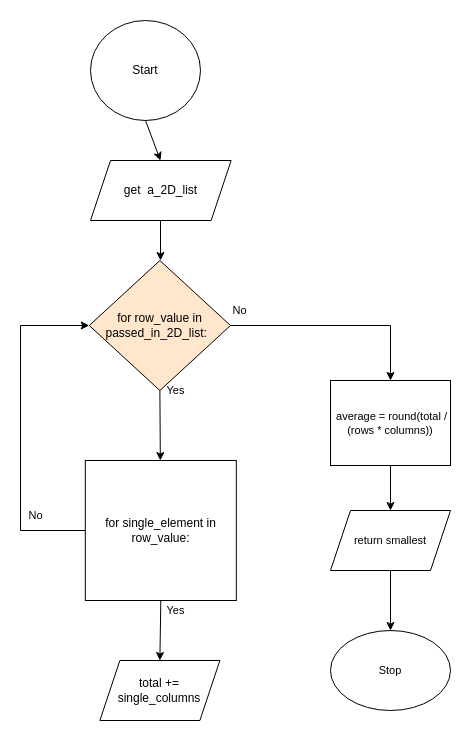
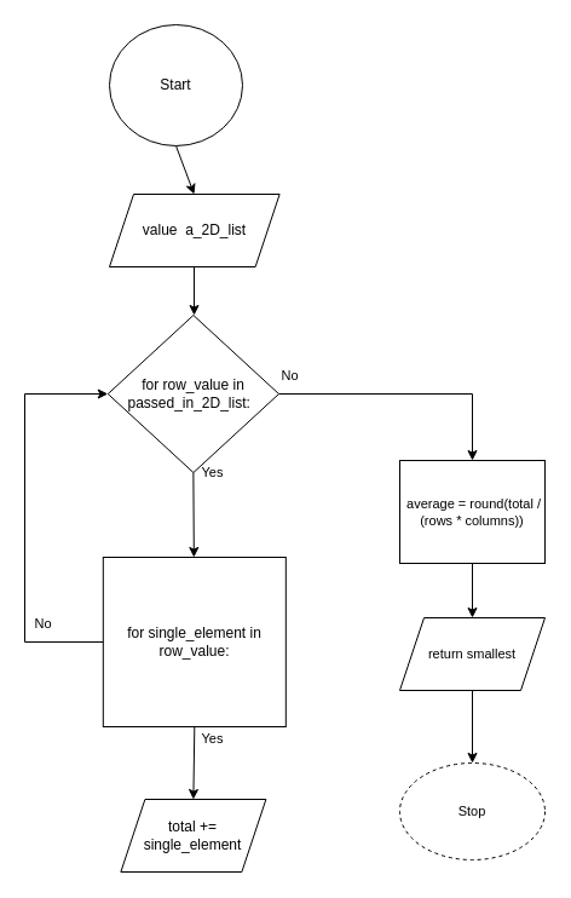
- <mxCell id="17" value="get&amp;nbsp; a_2D_list" style="shape=parallelogram;perimeter=parallelogramPerimeter;whiteSpace=wrap;html=1;fixedSize=1;" vertex="1" parent="1"><mxGeometry x="90" y="160" width="140.63" height="60" as="geometry" /></mxCell>
+ <mxCell id="17" value="value&amp;nbsp; a_2D_list" style="shape=parallelogram;perimeter=parallelogramPerimeter;whiteSpace=wrap;html=1;fixedSize=1;" vertex="1" parent="1"><mxGeometry x="90" y="160" width="140.63" height="60" as="geometry" /></mxCell>
- <mxCell id="7" value="&lt;span style=&quot;font-weight: 400&quot;&gt;for row_value in passed_in_2D_list:&amp;nbsp;&amp;nbsp;&lt;/span&gt;" style="rhombus;whiteSpace=wrap;html=1;fontStyle=1;fillColor=#ffe6cc;" parent="1" vertex="1"><mxGeometry x="88.75" y="260" width="141.25" height="130" as="geometry" /></mxCell>
+ <mxCell id="7" value="&lt;span style=&quot;font-weight: 400&quot;&gt;for row_value in passed_in_2D_list:&amp;nbsp;&amp;nbsp;&lt;/span&gt;" style="rhombus;whiteSpace=wrap;html=1;fontStyle=1" parent="1" vertex="1"><mxGeometry x="88.75" y="260" width="141.25" height="130" as="geometry" /></mxCell>
- <mxCell id="15" value="Stop" style="ellipse;whiteSpace=wrap;html=1;fontFamily=Helvetica;fontSize=11;fontColor=default;" parent="1" vertex="1"><mxGeometry x="330" y="630" width="120" height="80" as="geometry" /></mxCell>
+ <mxCell id="15" value="Stop" style="ellipse;whiteSpace=wrap;html=1;fontFamily=Helvetica;fontSize=11;fontColor=default;dashed=1;" parent="1" vertex="1"><mxGeometry x="330" y="630" width="120" height="80" as="geometry" /></mxCell>
- <mxCell id="18" value="total += single_columns" style="shape=parallelogram;perimeter=parallelogramPerimeter;whiteSpace=wrap;html=1;fixedSize=1;" vertex="1" parent="1"><mxGeometry x="99.38" y="660" width="120" height="60" as="geometry" /></mxCell>
+ <mxCell id="18" value="total += single_element" style="shape=parallelogram;perimeter=parallelogramPerimeter;whiteSpace=wrap;html=1;fixedSize=1;" vertex="1" parent="1"><mxGeometry x="99.38" y="660" width="120" height="60" as="geometry" /></mxCell>
